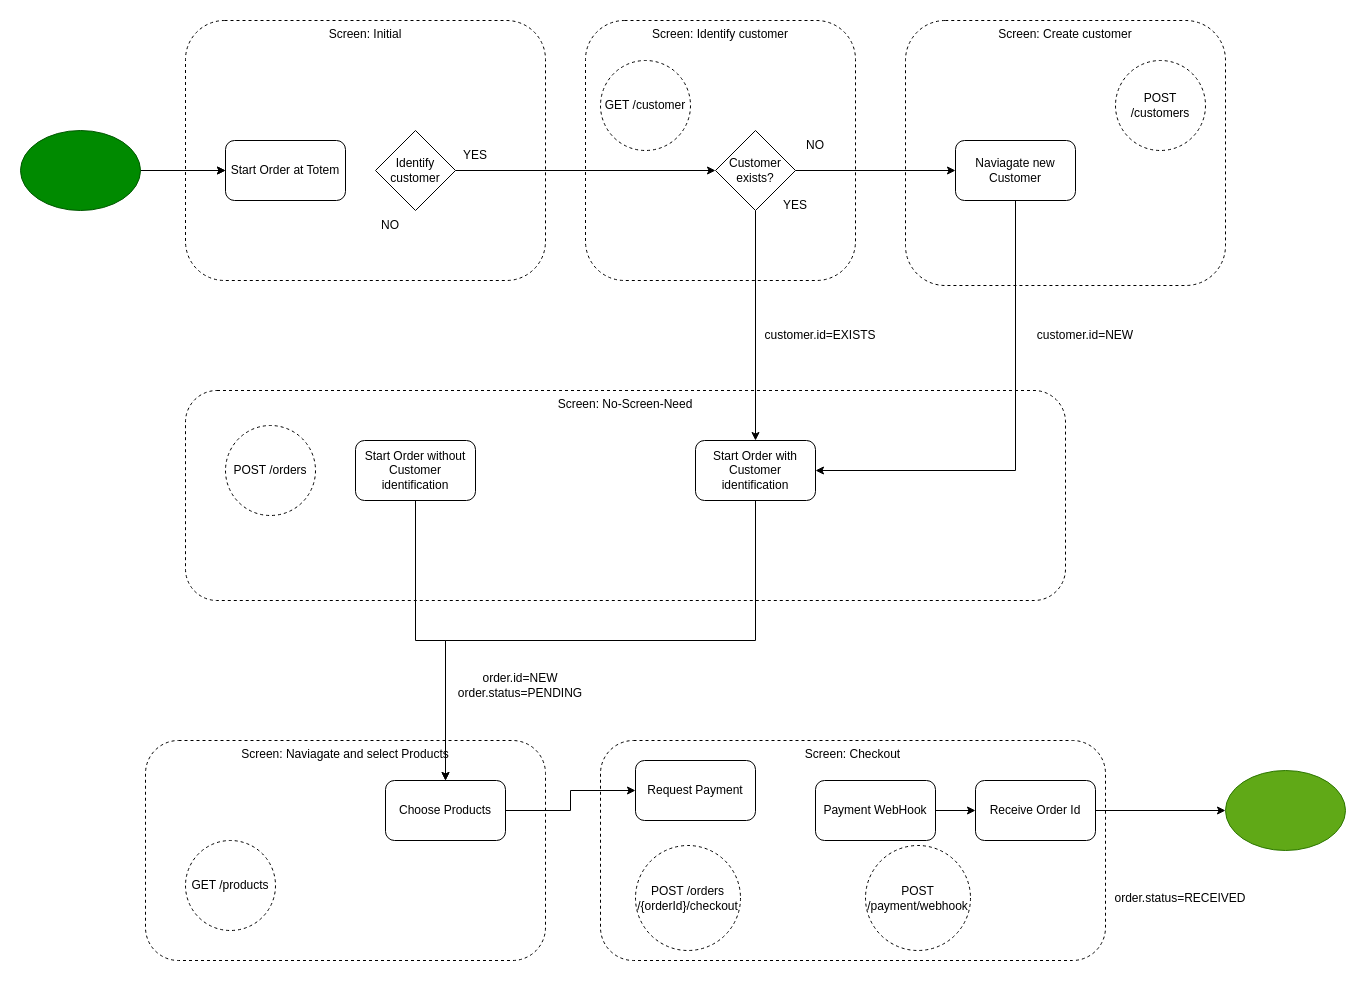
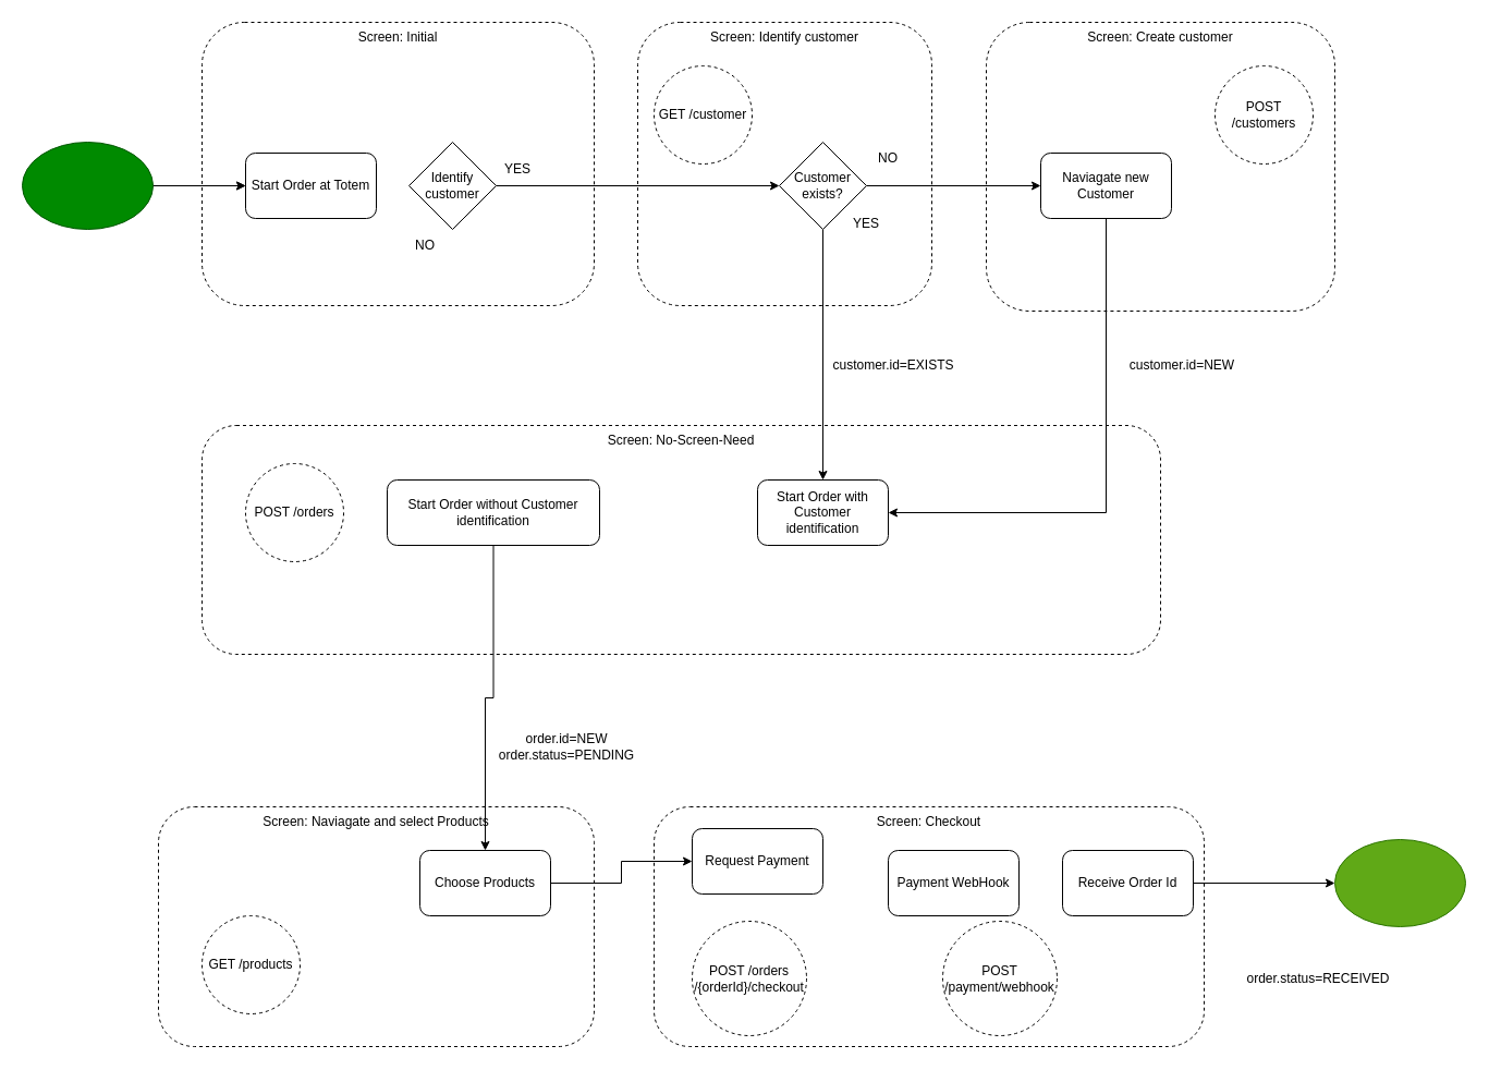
- <mxCell id="26" value="Start Order without Customer identification" style="rounded=1;whiteSpace=wrap;html=1;" parent="1" vertex="1"><mxGeometry x="355" y="440" width="120" height="60" as="geometry" /></mxCell>
+ <mxCell id="26" value="Start Order without Customer identification" style="rounded=1;whiteSpace=wrap;html=1;" parent="1" vertex="1"><mxGeometry x="355" y="440" width="195" height="60" as="geometry" /></mxCell>
- <mxCell id="19" style="edgeStyle=orthogonalEdgeStyle;rounded=0;orthogonalLoop=1;jettySize=auto;html=1;entryX=0.5;entryY=0;entryDx=0;entryDy=0;exitX=0.5;exitY=1;exitDx=0;exitDy=0;" parent="1" source="20" target="28" edge="1"><mxGeometry relative="1" as="geometry" /></mxCell>
- <mxCell id="42" style="edgeStyle=orthogonalEdgeStyle;rounded=0;orthogonalLoop=1;jettySize=auto;html=1;entryX=0;entryY=0.5;entryDx=0;entryDy=0;" parent="1" source="43" target="31" edge="1"><mxGeometry relative="1" as="geometry" /></mxCell>
- <mxCell id="41" value="&lt;div&gt;order.status=RECEIVED&lt;/div&gt;" style="text;html=1;align=center;verticalAlign=middle;whiteSpace=wrap;rounded=0;" parent="1" vertex="1"><mxGeometry x="1105" y="882.5" width="150" height="30" as="geometry" /></mxCell>
+ <mxCell id="41" value="&lt;div&gt;order.status=RECEIVED&lt;/div&gt;" style="text;html=1;align=center;verticalAlign=middle;whiteSpace=wrap;rounded=0;" parent="1" vertex="1"><mxGeometry x="1135" y="882.5" width="150" height="30" as="geometry" /></mxCell>
